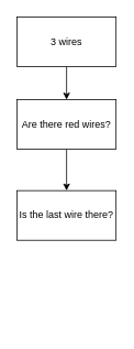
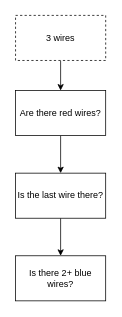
- <mxCell id="3" value="3 wires" style="whiteSpace=wrap;html=1;" vertex="1" parent="1"><mxGeometry x="20" y="20" width="120" height="60" as="geometry" /></mxCell>
+ <mxCell id="3" value="3 wires" style="whiteSpace=wrap;html=1;dashed=1;" vertex="1" parent="1"><mxGeometry x="20" y="20" width="120" height="60" as="geometry" /></mxCell>
+ <mxCell id="6" style="edgeStyle=orthogonalEdgeStyle;rounded=0;orthogonalLoop=1;jettySize=auto;html=1;entryX=0.5;entryY=0;entryDx=0;entryDy=0;" edge="1" parent="1" source="7" target="8"><mxGeometry relative="1" as="geometry" /></mxCell>
+ <mxCell id="8" value="Is there 2+ blue wires?" style="whiteSpace=wrap;html=1;" vertex="1" parent="1"><mxGeometry x="20" y="340" width="120" height="60" as="geometry" /></mxCell>
